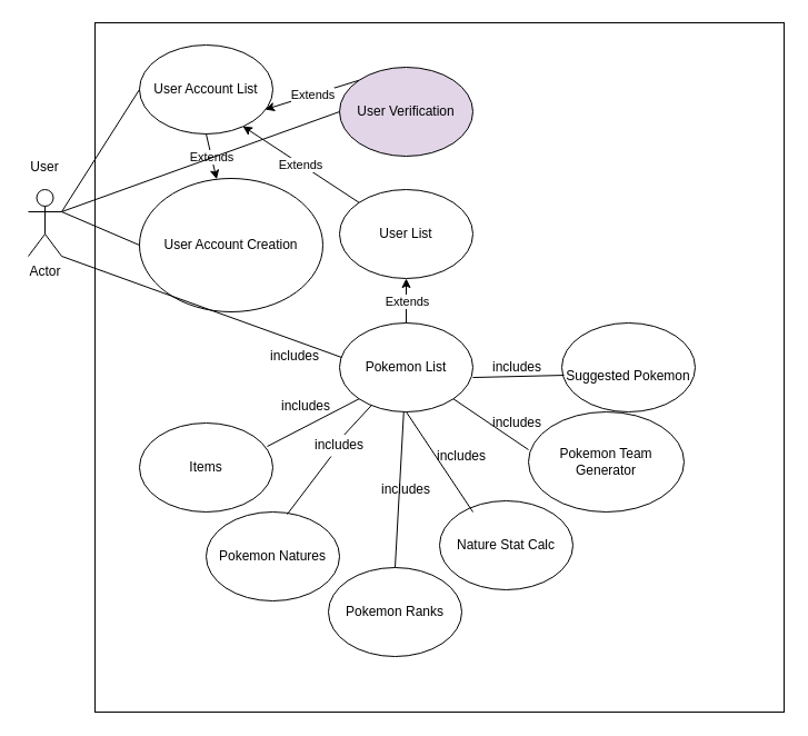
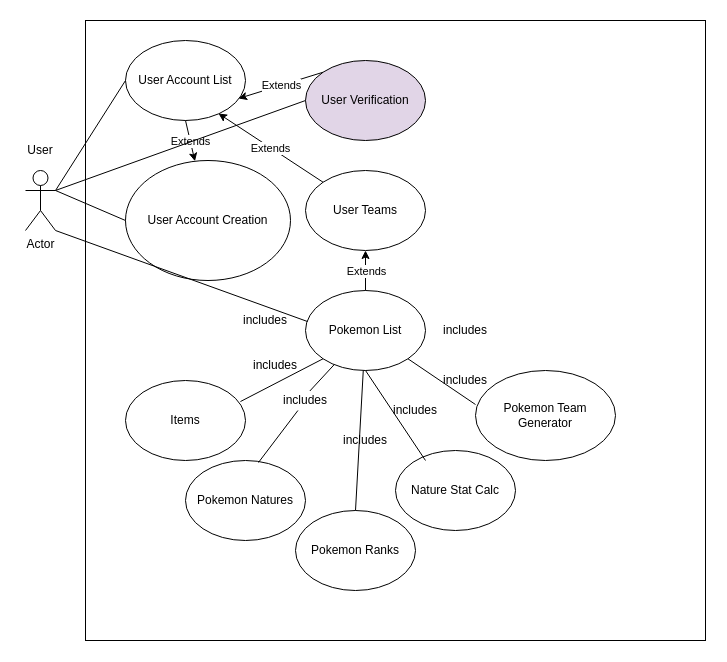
- <mxCell id="9" value="User List" style="ellipse;whiteSpace=wrap;html=1;" vertex="1" parent="1"><mxGeometry x="305" y="170" width="120" height="80" as="geometry" /></mxCell>
+ <mxCell id="9" value="User Teams" style="ellipse;whiteSpace=wrap;html=1;" vertex="1" parent="1"><mxGeometry x="305" y="170" width="120" height="80" as="geometry" /></mxCell>
- <mxCell id="27" value="&lt;br&gt;Suggested Pokemon" style="ellipse;whiteSpace=wrap;html=1;" vertex="1" parent="1"><mxGeometry x="505" y="290" width="120" height="80" as="geometry" /></mxCell>
- <mxCell id="32" value="" style="endArrow=none;html=1;exitX=0.017;exitY=0.588;exitDx=0;exitDy=0;exitPerimeter=0;entryX=1;entryY=0.613;entryDx=0;entryDy=0;entryPerimeter=0;" edge="1" parent="1" source="27" target="8"><mxGeometry width="50" height="50" relative="1" as="geometry"><mxPoint x="285" y="310" as="sourcePoint" /><mxPoint x="335" y="260" as="targetPoint" /></mxGeometry></mxCell>
